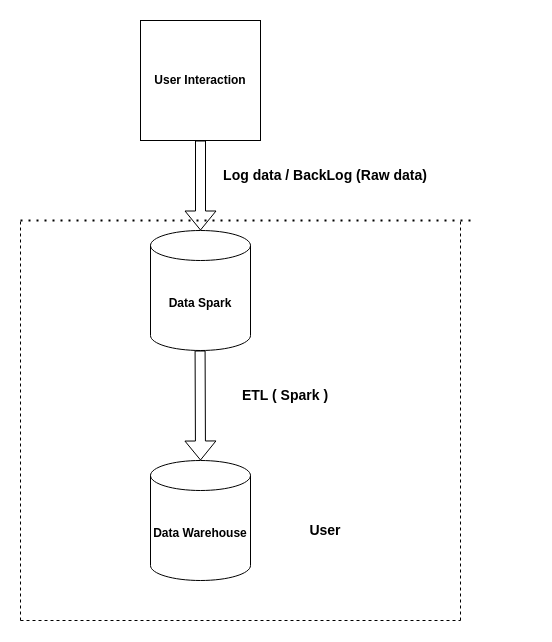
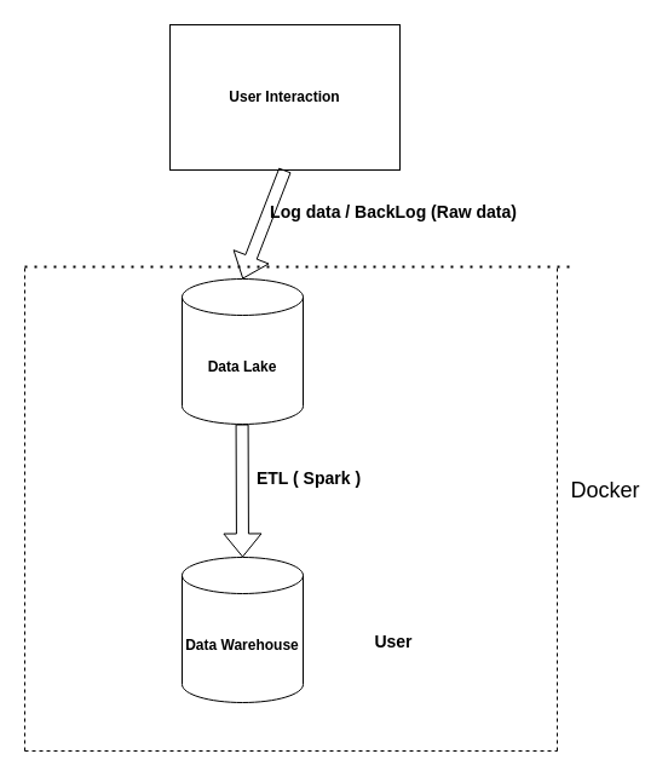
- <mxCell id="2" value="&lt;b&gt;User Interaction&lt;/b&gt;" style="whiteSpace=wrap;html=1;aspect=fixed;" vertex="1" parent="1"><mxGeometry x="140" y="20" width="120" height="120" as="geometry" /></mxCell>
+ <mxCell id="2" value="&lt;b&gt;User Interaction&lt;/b&gt;" style="whiteSpace=wrap;html=1;aspect=fixed;" vertex="1" parent="1"><mxGeometry x="140" y="20" width="190" height="120" as="geometry" /></mxCell>
- <mxCell id="4" value="&lt;b&gt;Data Spark&lt;/b&gt;" style="shape=cylinder3;whiteSpace=wrap;html=1;boundedLbl=1;backgroundOutline=1;size=15;" vertex="1" parent="1"><mxGeometry x="150" y="230" width="100" height="120" as="geometry" /></mxCell>
+ <mxCell id="4" value="&lt;b&gt;Data Lake&lt;/b&gt;" style="shape=cylinder3;whiteSpace=wrap;html=1;boundedLbl=1;backgroundOutline=1;size=15;" vertex="1" parent="1"><mxGeometry x="150" y="230" width="100" height="120" as="geometry" /></mxCell>
- <mxCell id="8" value="&lt;font style=&quot;font-size: 14px;&quot;&gt;ETL ( Spark )&lt;/font&gt;" style="text;html=1;strokeColor=none;fillColor=none;align=center;verticalAlign=middle;whiteSpace=wrap;rounded=0;fontStyle=1" vertex="1" parent="1"><mxGeometry x="220" y="380" width="130" height="30" as="geometry" /></mxCell>
+ <mxCell id="8" value="&lt;font style=&quot;font-size: 14px;&quot;&gt;ETL ( Spark )&lt;/font&gt;" style="text;html=1;strokeColor=none;fillColor=none;align=center;verticalAlign=middle;whiteSpace=wrap;rounded=0;fontStyle=1" vertex="1" parent="1"><mxGeometry x="190" y="380" width="130" height="30" as="geometry" /></mxCell>
+ <mxCell id="14" value="&lt;font style=&quot;font-size: 18px;&quot;&gt;Docker&lt;/font&gt;" style="text;html=1;strokeColor=none;fillColor=none;align=center;verticalAlign=middle;whiteSpace=wrap;rounded=0;" vertex="1" parent="1"><mxGeometry x="470" y="390" width="60" height="30" as="geometry" /></mxCell>
